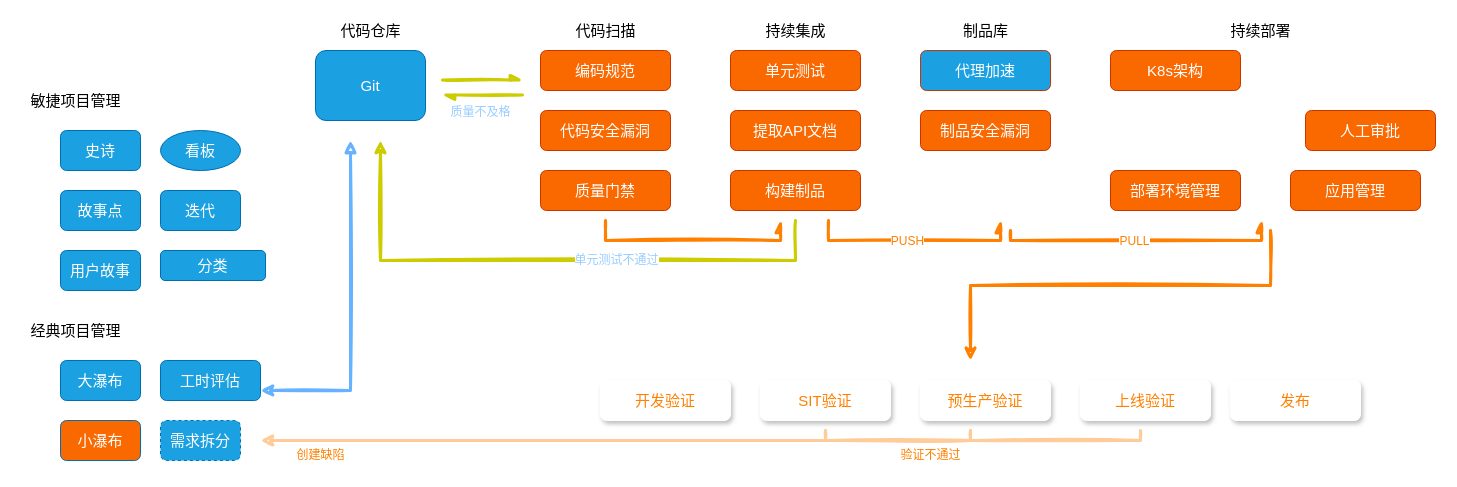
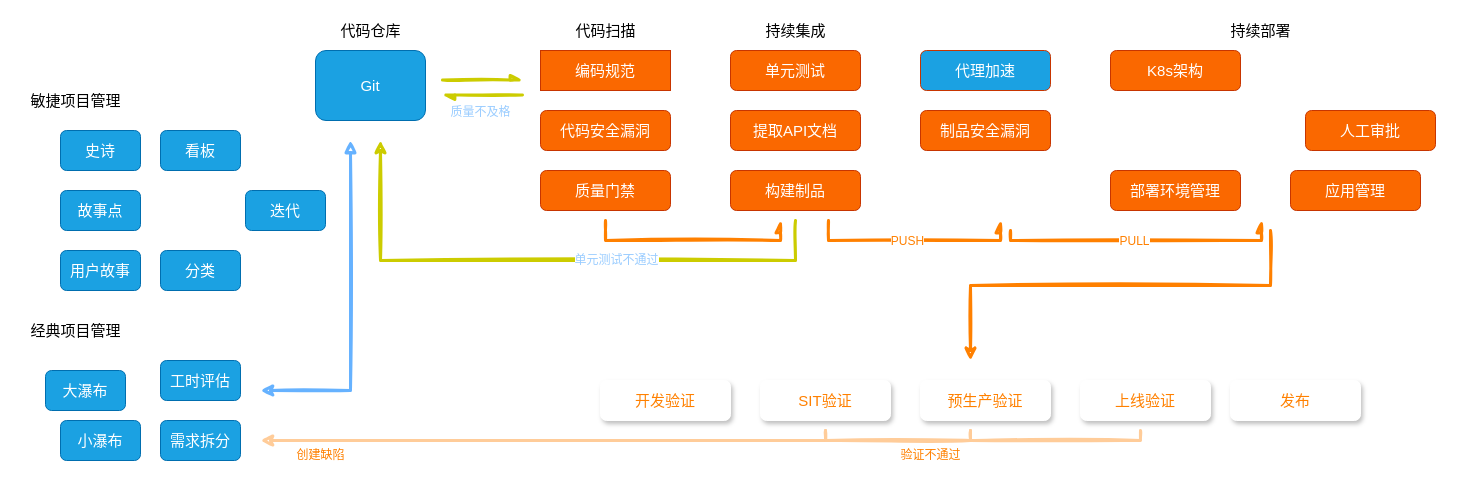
- <mxCell id="36" value="制品库" style="text;html=1;align=center;verticalAlign=middle;resizable=0;points=[];autosize=1;strokeColor=none;fillColor=none;fontSize=15;fontColor=#000000;" vertex="1" parent="1"><mxGeometry x="955" y="20" width="60" height="20" as="geometry" /></mxCell>
- <mxCell id="19" value="&lt;font color=&quot;#ffffff&quot;&gt;编码规范&lt;/font&gt;" style="rounded=1;whiteSpace=wrap;html=1;fontSize=15;fillColor=#fa6800;strokeColor=#C73500;fontColor=#000000;" vertex="1" parent="1"><mxGeometry x="540" y="50" width="130" height="40" as="geometry" /></mxCell>
+ <mxCell id="19" value="&lt;font color=&quot;#ffffff&quot;&gt;编码规范&lt;/font&gt;" style="whiteSpace=wrap;html=1;fontSize=15;fillColor=#fa6800;strokeColor=#C73500;fontColor=#000000;rounded=0;" vertex="1" parent="1"><mxGeometry x="540" y="50" width="130" height="40" as="geometry" /></mxCell>
- <mxCell id="3" value="看板" style="ellipse;whiteSpace=wrap;html=1;fontSize=15;fillColor=#1ba1e2;strokeColor=#006EAF;fontColor=#ffffff;" vertex="1" parent="1"><mxGeometry x="160" y="130" width="80" height="40" as="geometry" /></mxCell>
+ <mxCell id="3" value="看板" style="rounded=1;whiteSpace=wrap;html=1;fontSize=15;fillColor=#1ba1e2;strokeColor=#006EAF;fontColor=#ffffff;" vertex="1" parent="1"><mxGeometry x="160" y="130" width="80" height="40" as="geometry" /></mxCell>
- <mxCell id="5" value="迭代" style="rounded=1;whiteSpace=wrap;html=1;fontSize=15;fillColor=#1ba1e2;strokeColor=#006EAF;fontColor=#ffffff;" vertex="1" parent="1"><mxGeometry x="160" y="190" width="80" height="40" as="geometry" /></mxCell>
+ <mxCell id="5" value="迭代" style="rounded=1;whiteSpace=wrap;html=1;fontSize=15;fillColor=#1ba1e2;strokeColor=#006EAF;fontColor=#ffffff;" vertex="1" parent="1"><mxGeometry x="245" y="190" width="80" height="40" as="geometry" /></mxCell>
- <mxCell id="7" value="分类" style="rounded=1;whiteSpace=wrap;html=1;fontSize=15;fillColor=#1ba1e2;strokeColor=#006EAF;fontColor=#ffffff;" vertex="1" parent="1"><mxGeometry x="160" y="250" width="105" height="30" as="geometry" /></mxCell>
+ <mxCell id="7" value="分类" style="rounded=1;whiteSpace=wrap;html=1;fontSize=15;fillColor=#1ba1e2;strokeColor=#006EAF;fontColor=#ffffff;" vertex="1" parent="1"><mxGeometry x="160" y="250" width="80" height="40" as="geometry" /></mxCell>
- <mxCell id="10" value="大瀑布" style="rounded=1;whiteSpace=wrap;html=1;fontSize=15;fillColor=#1ba1e2;strokeColor=#006EAF;fontColor=#ffffff;" vertex="1" parent="1"><mxGeometry x="60" y="360" width="80" height="40" as="geometry" /></mxCell>
+ <mxCell id="10" value="大瀑布" style="rounded=1;whiteSpace=wrap;html=1;fontSize=15;fillColor=#1ba1e2;strokeColor=#006EAF;fontColor=#ffffff;" vertex="1" parent="1"><mxGeometry x="45" y="370" width="80" height="40" as="geometry" /></mxCell>
- <mxCell id="11" value="工时评估" style="rounded=1;whiteSpace=wrap;html=1;fontSize=15;fillColor=#1ba1e2;strokeColor=#006EAF;fontColor=#ffffff;" vertex="1" parent="1"><mxGeometry x="160" y="360" width="100" height="40" as="geometry" /></mxCell>
+ <mxCell id="11" value="工时评估" style="rounded=1;whiteSpace=wrap;html=1;fontSize=15;fillColor=#1ba1e2;strokeColor=#006EAF;fontColor=#ffffff;" vertex="1" parent="1"><mxGeometry x="160" y="360" width="80" height="40" as="geometry" /></mxCell>
- <mxCell id="12" value="小瀑布" style="rounded=1;whiteSpace=wrap;html=1;fontSize=15;fillColor=#fa6800;strokeColor=#006EAF;fontColor=#ffffff;" vertex="1" parent="1"><mxGeometry x="60" y="420" width="80" height="40" as="geometry" /></mxCell>
+ <mxCell id="12" value="小瀑布" style="rounded=1;whiteSpace=wrap;html=1;fontSize=15;fillColor=#1ba1e2;strokeColor=#006EAF;fontColor=#ffffff;" vertex="1" parent="1"><mxGeometry x="60" y="420" width="80" height="40" as="geometry" /></mxCell>
- <mxCell id="13" value="需求拆分" style="rounded=1;whiteSpace=wrap;html=1;fontSize=15;fillColor=#1ba1e2;strokeColor=#006EAF;fontColor=#ffffff;dashed=1;" vertex="1" parent="1"><mxGeometry x="160" y="420" width="80" height="40" as="geometry" /></mxCell>
+ <mxCell id="13" value="需求拆分" style="rounded=1;whiteSpace=wrap;html=1;fontSize=15;fillColor=#1ba1e2;strokeColor=#006EAF;fontColor=#ffffff;" vertex="1" parent="1"><mxGeometry x="160" y="420" width="80" height="40" as="geometry" /></mxCell>
